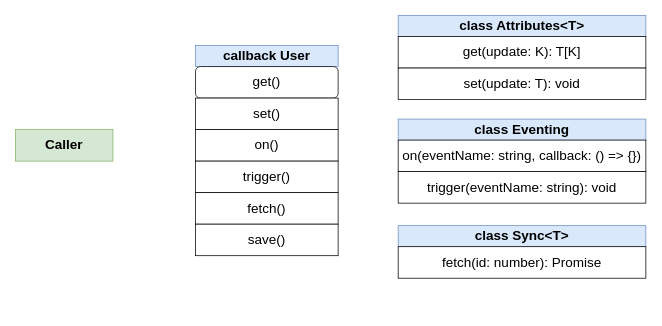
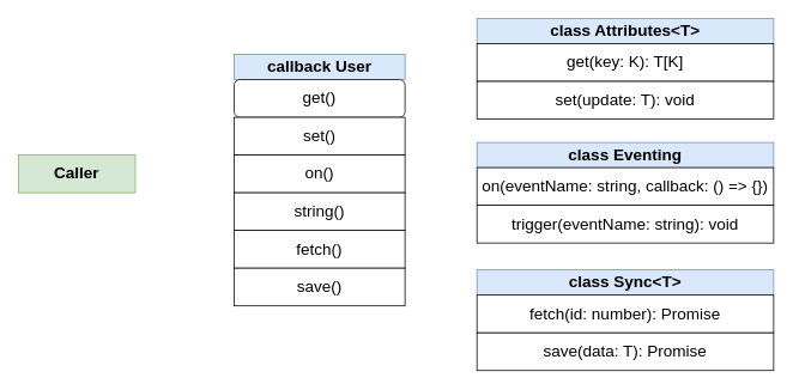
- <mxCell id="10" value="get(update: K): T[K]" style="rounded=0;whiteSpace=wrap;html=1;fontSize=18;align=center;fontStyle=0" vertex="1" parent="1"><mxGeometry x="530" y="48" width="330" height="42" as="geometry" /></mxCell>
+ <mxCell id="10" value="get(key: K): T[K]" style="rounded=0;whiteSpace=wrap;html=1;fontSize=18;align=center;fontStyle=0" vertex="1" parent="1"><mxGeometry x="530" y="48" width="330" height="42" as="geometry" /></mxCell>
- <mxCell id="6" value="trigger()" style="rounded=0;whiteSpace=wrap;html=1;fontSize=18;align=center;fontStyle=0;" vertex="1" parent="1"><mxGeometry x="260" y="214" width="190" height="42" as="geometry" /></mxCell>
+ <mxCell id="6" value="string()" style="rounded=0;whiteSpace=wrap;html=1;fontSize=18;align=center;fontStyle=0;" vertex="1" parent="1"><mxGeometry x="260" y="214" width="190" height="42" as="geometry" /></mxCell>
+ <mxCell id="17" value="save(data: T): Promise" style="rounded=0;whiteSpace=wrap;html=1;fontSize=18;align=center;fontStyle=0" vertex="1" parent="1"><mxGeometry x="530" y="370" width="330" height="42" as="geometry" /></mxCell>
